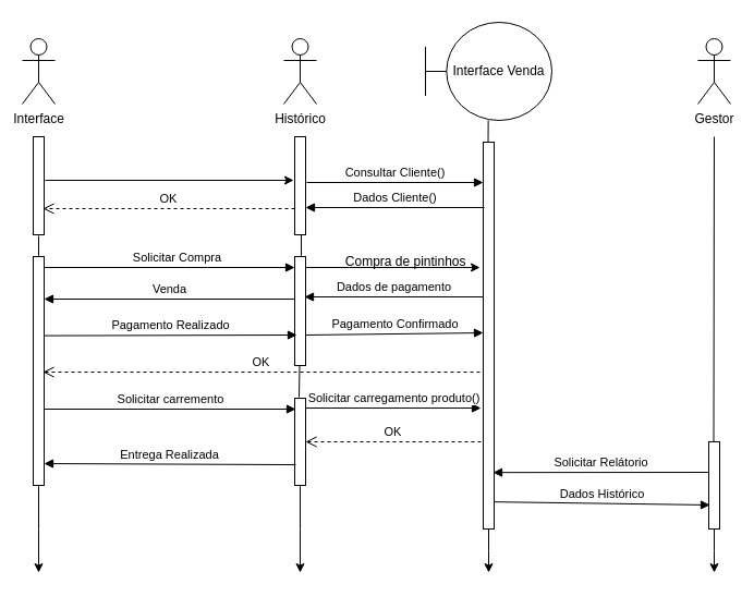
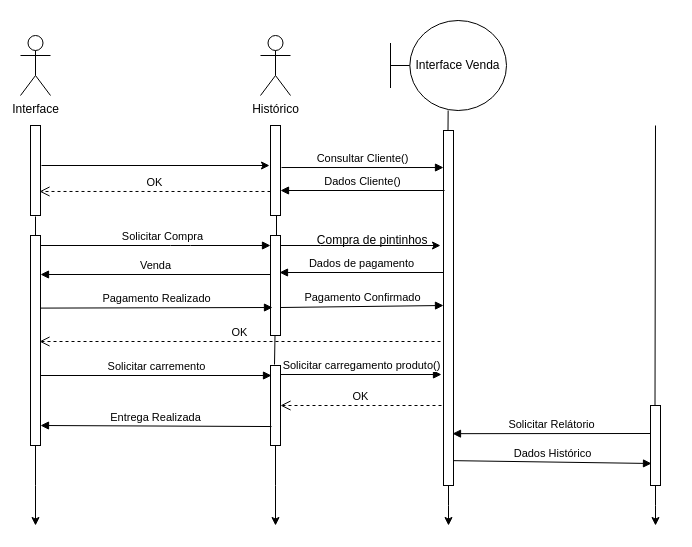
- <mxCell id="7" value="Gestor" style="shape=umlActor;verticalLabelPosition=bottom;labelBackgroundColor=#ffffff;verticalAlign=top;html=1;" vertex="1" parent="1"><mxGeometry x="640" y="35" width="30" height="60" as="geometry" /></mxCell>
